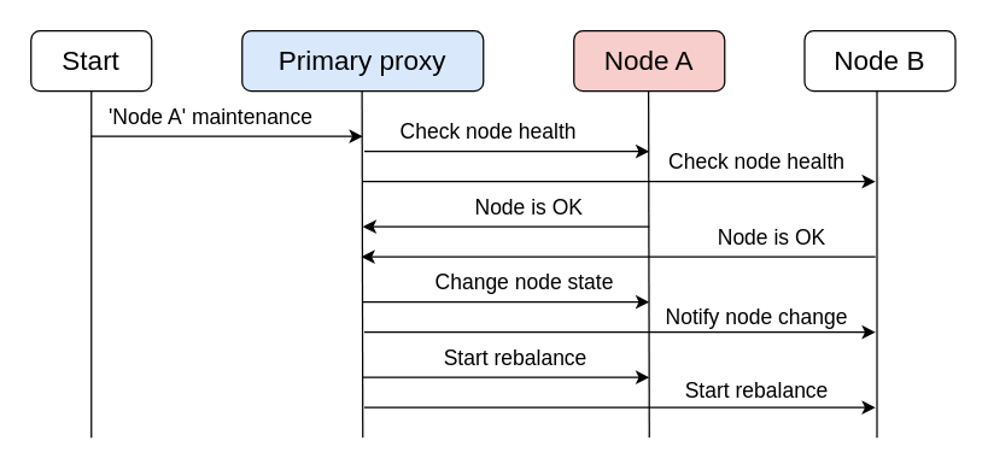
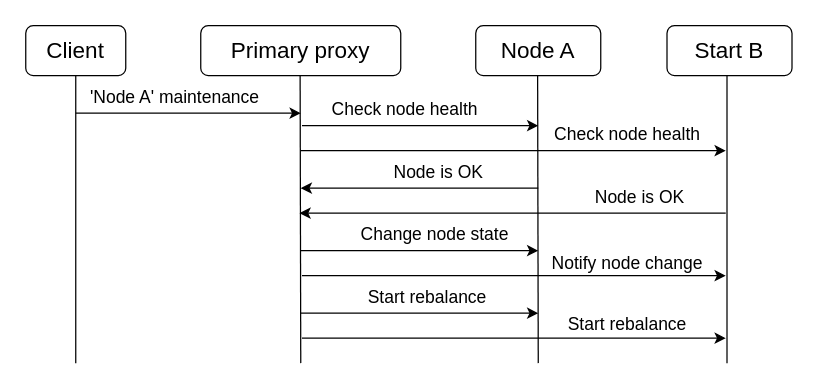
- <mxCell id="2" value="&lt;font style=&quot;font-size: 18px&quot;&gt;Start&lt;/font&gt;" style="rounded=1;whiteSpace=wrap;html=1;" parent="1" vertex="1"><mxGeometry x="20" y="20" width="80" height="40" as="geometry" /></mxCell>
+ <mxCell id="2" value="&lt;font style=&quot;font-size: 18px&quot;&gt;Client&lt;/font&gt;" style="rounded=1;whiteSpace=wrap;html=1;" parent="1" vertex="1"><mxGeometry x="20" y="20" width="80" height="40" as="geometry" /></mxCell>
- <mxCell id="3" value="&lt;div&gt;&lt;font style=&quot;font-size: 18px&quot;&gt;Primary&lt;/font&gt;&lt;font style=&quot;font-size: 18px&quot;&gt; proxy&lt;br&gt;&lt;/font&gt;&lt;/div&gt;" style="rounded=1;whiteSpace=wrap;html=1;fillColor=#dae8fc;" parent="1" vertex="1"><mxGeometry x="160" y="20" width="160" height="40" as="geometry" /></mxCell>
+ <mxCell id="3" value="&lt;div&gt;&lt;font style=&quot;font-size: 18px&quot;&gt;Primary&lt;/font&gt;&lt;font style=&quot;font-size: 18px&quot;&gt; proxy&lt;br&gt;&lt;/font&gt;&lt;/div&gt;" style="rounded=1;whiteSpace=wrap;html=1;" parent="1" vertex="1"><mxGeometry x="160" y="20" width="160" height="40" as="geometry" /></mxCell>
- <mxCell id="4" value="&lt;font style=&quot;font-size: 18px&quot;&gt;Node&lt;/font&gt;&lt;font style=&quot;font-size: 18px&quot;&gt; A&lt;/font&gt;" style="rounded=1;whiteSpace=wrap;html=1;fillColor=#f8cecc;" parent="1" vertex="1"><mxGeometry x="380" y="20" width="100" height="40" as="geometry" /></mxCell>
+ <mxCell id="4" value="&lt;font style=&quot;font-size: 18px&quot;&gt;Node&lt;/font&gt;&lt;font style=&quot;font-size: 18px&quot;&gt; A&lt;/font&gt;" style="rounded=1;whiteSpace=wrap;html=1;" parent="1" vertex="1"><mxGeometry x="380" y="20" width="100" height="40" as="geometry" /></mxCell>
- <mxCell id="14" value="&lt;font style=&quot;font-size: 18px&quot;&gt;Node&lt;/font&gt;&lt;font style=&quot;font-size: 18px&quot;&gt; B&lt;/font&gt;" style="rounded=1;whiteSpace=wrap;html=1;" parent="1" vertex="1"><mxGeometry x="533" y="20" width="100" height="40" as="geometry" /></mxCell>
+ <mxCell id="14" value="&lt;font style=&quot;font-size: 18px&quot;&gt;Start&lt;/font&gt;&lt;font style=&quot;font-size: 18px&quot;&gt; B&lt;/font&gt;" style="rounded=1;whiteSpace=wrap;html=1;" parent="1" vertex="1"><mxGeometry x="533" y="20" width="100" height="40" as="geometry" /></mxCell>
